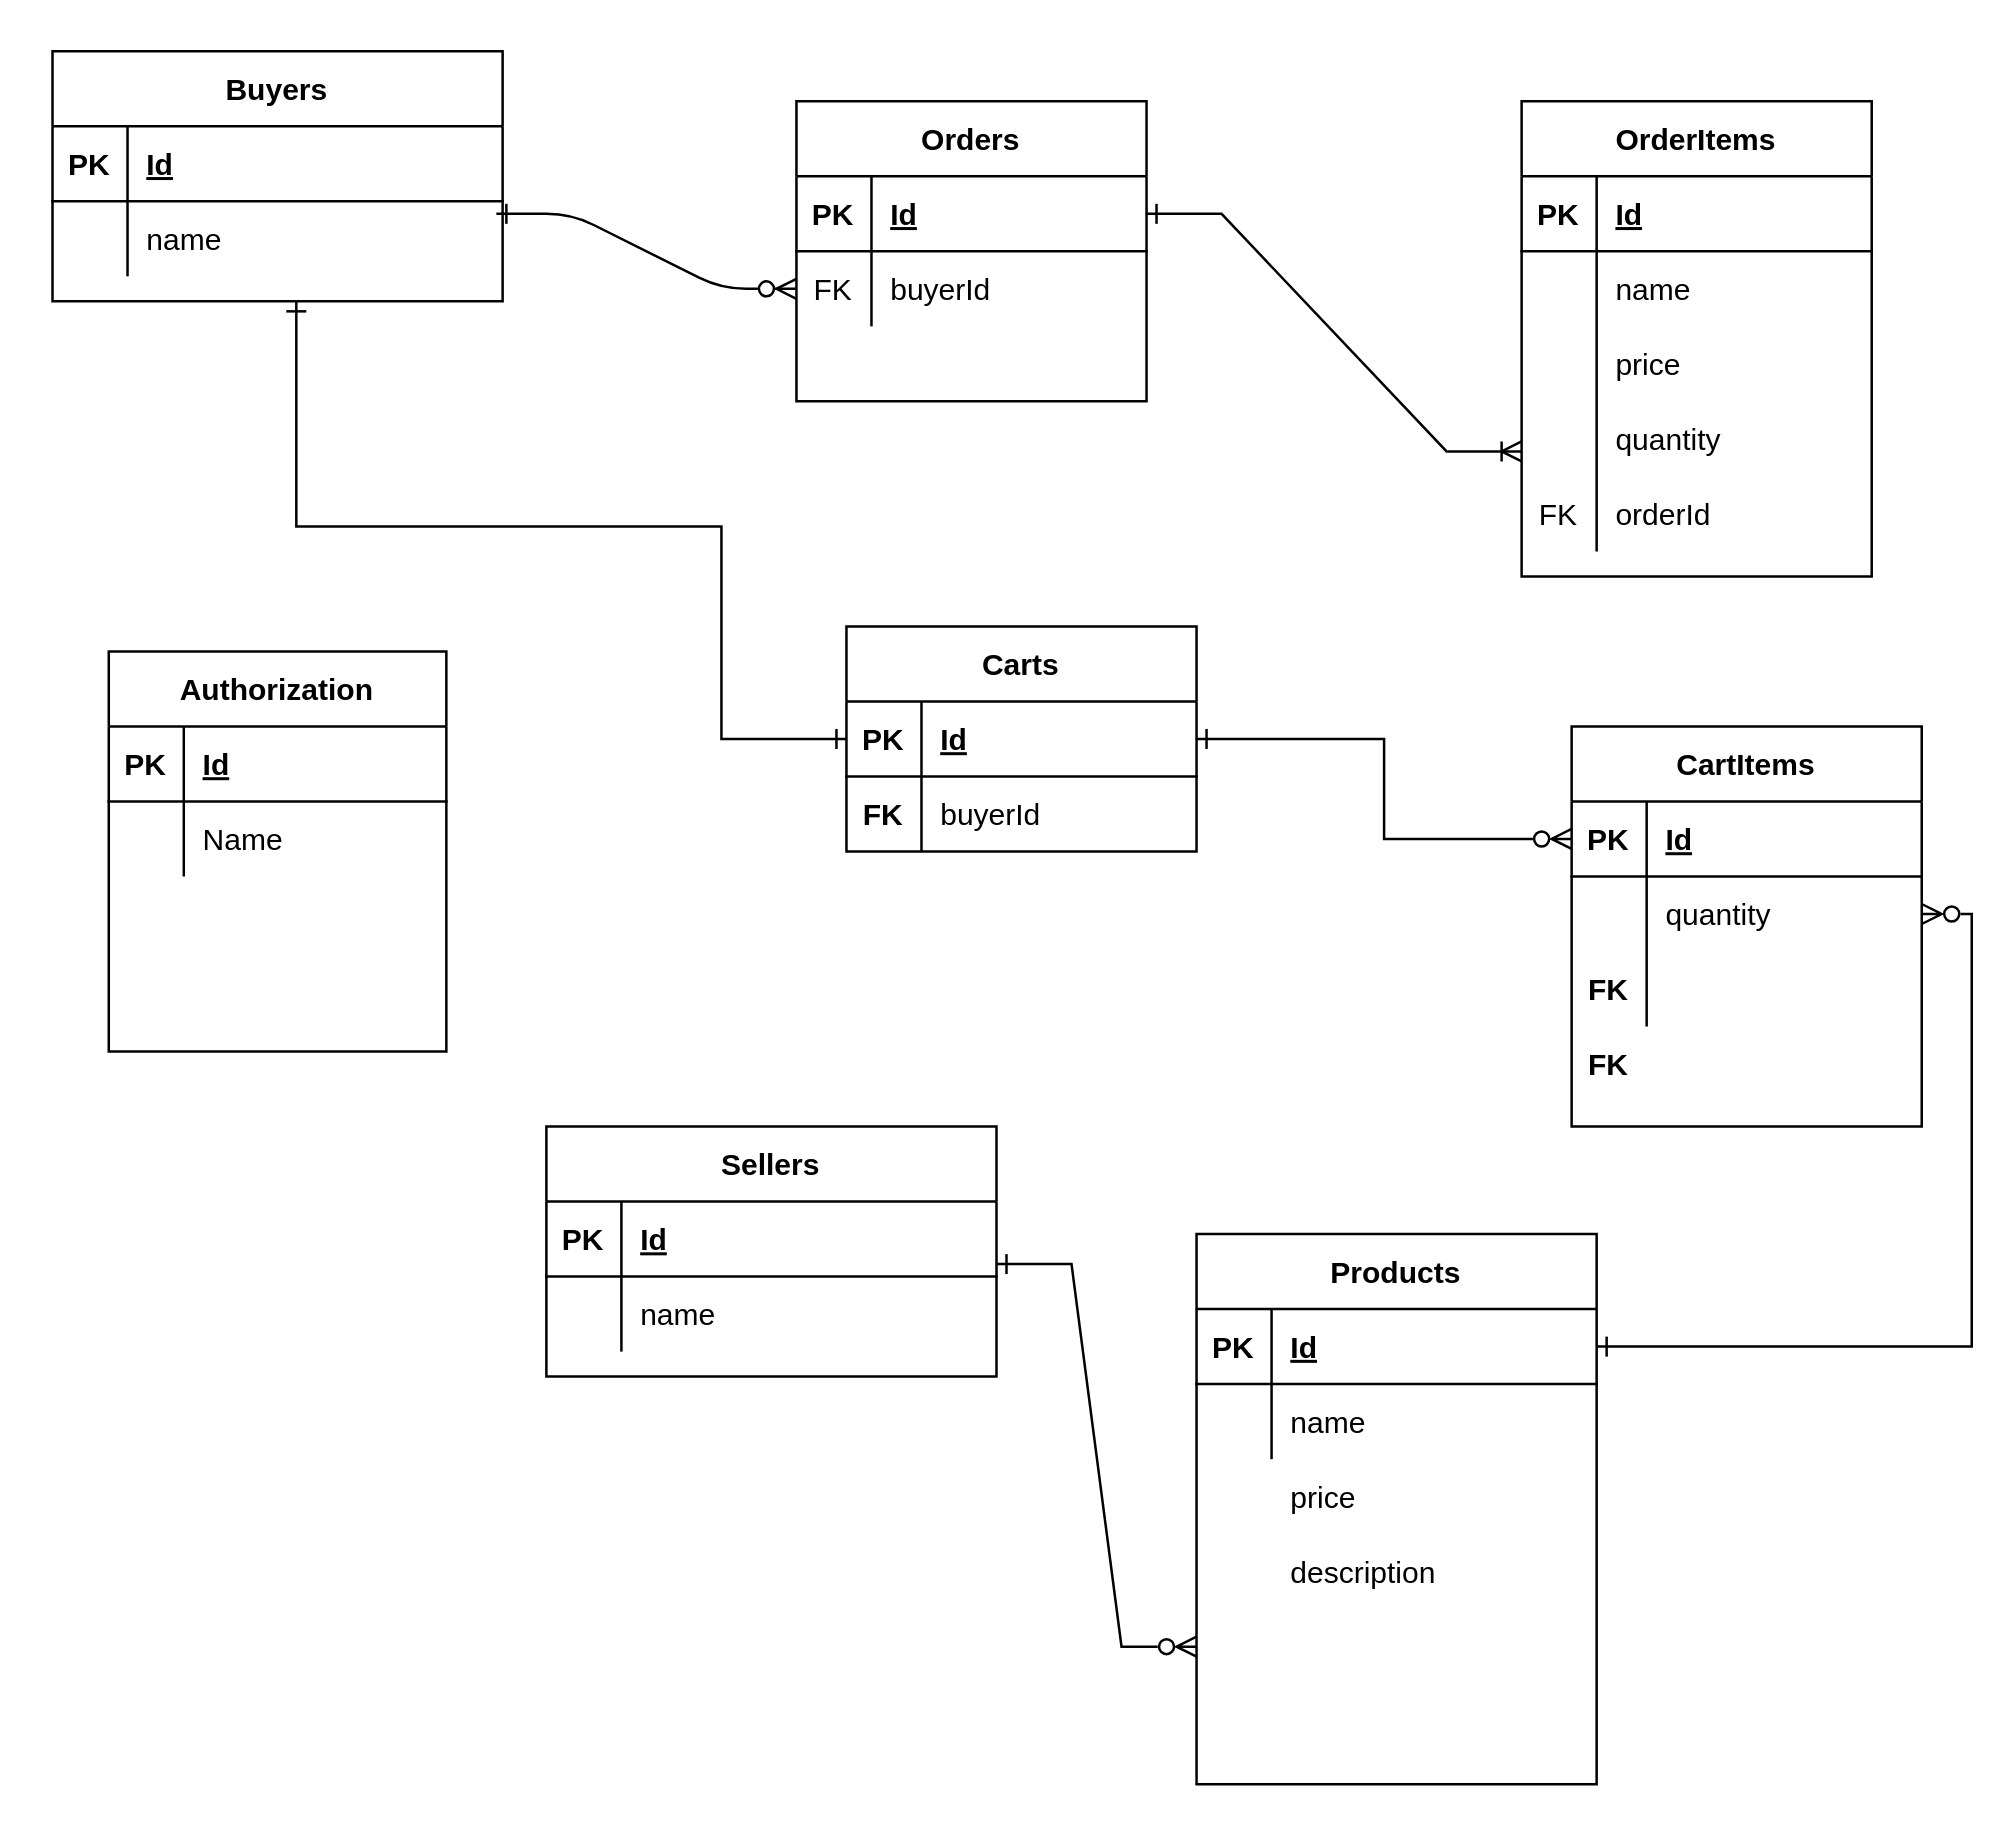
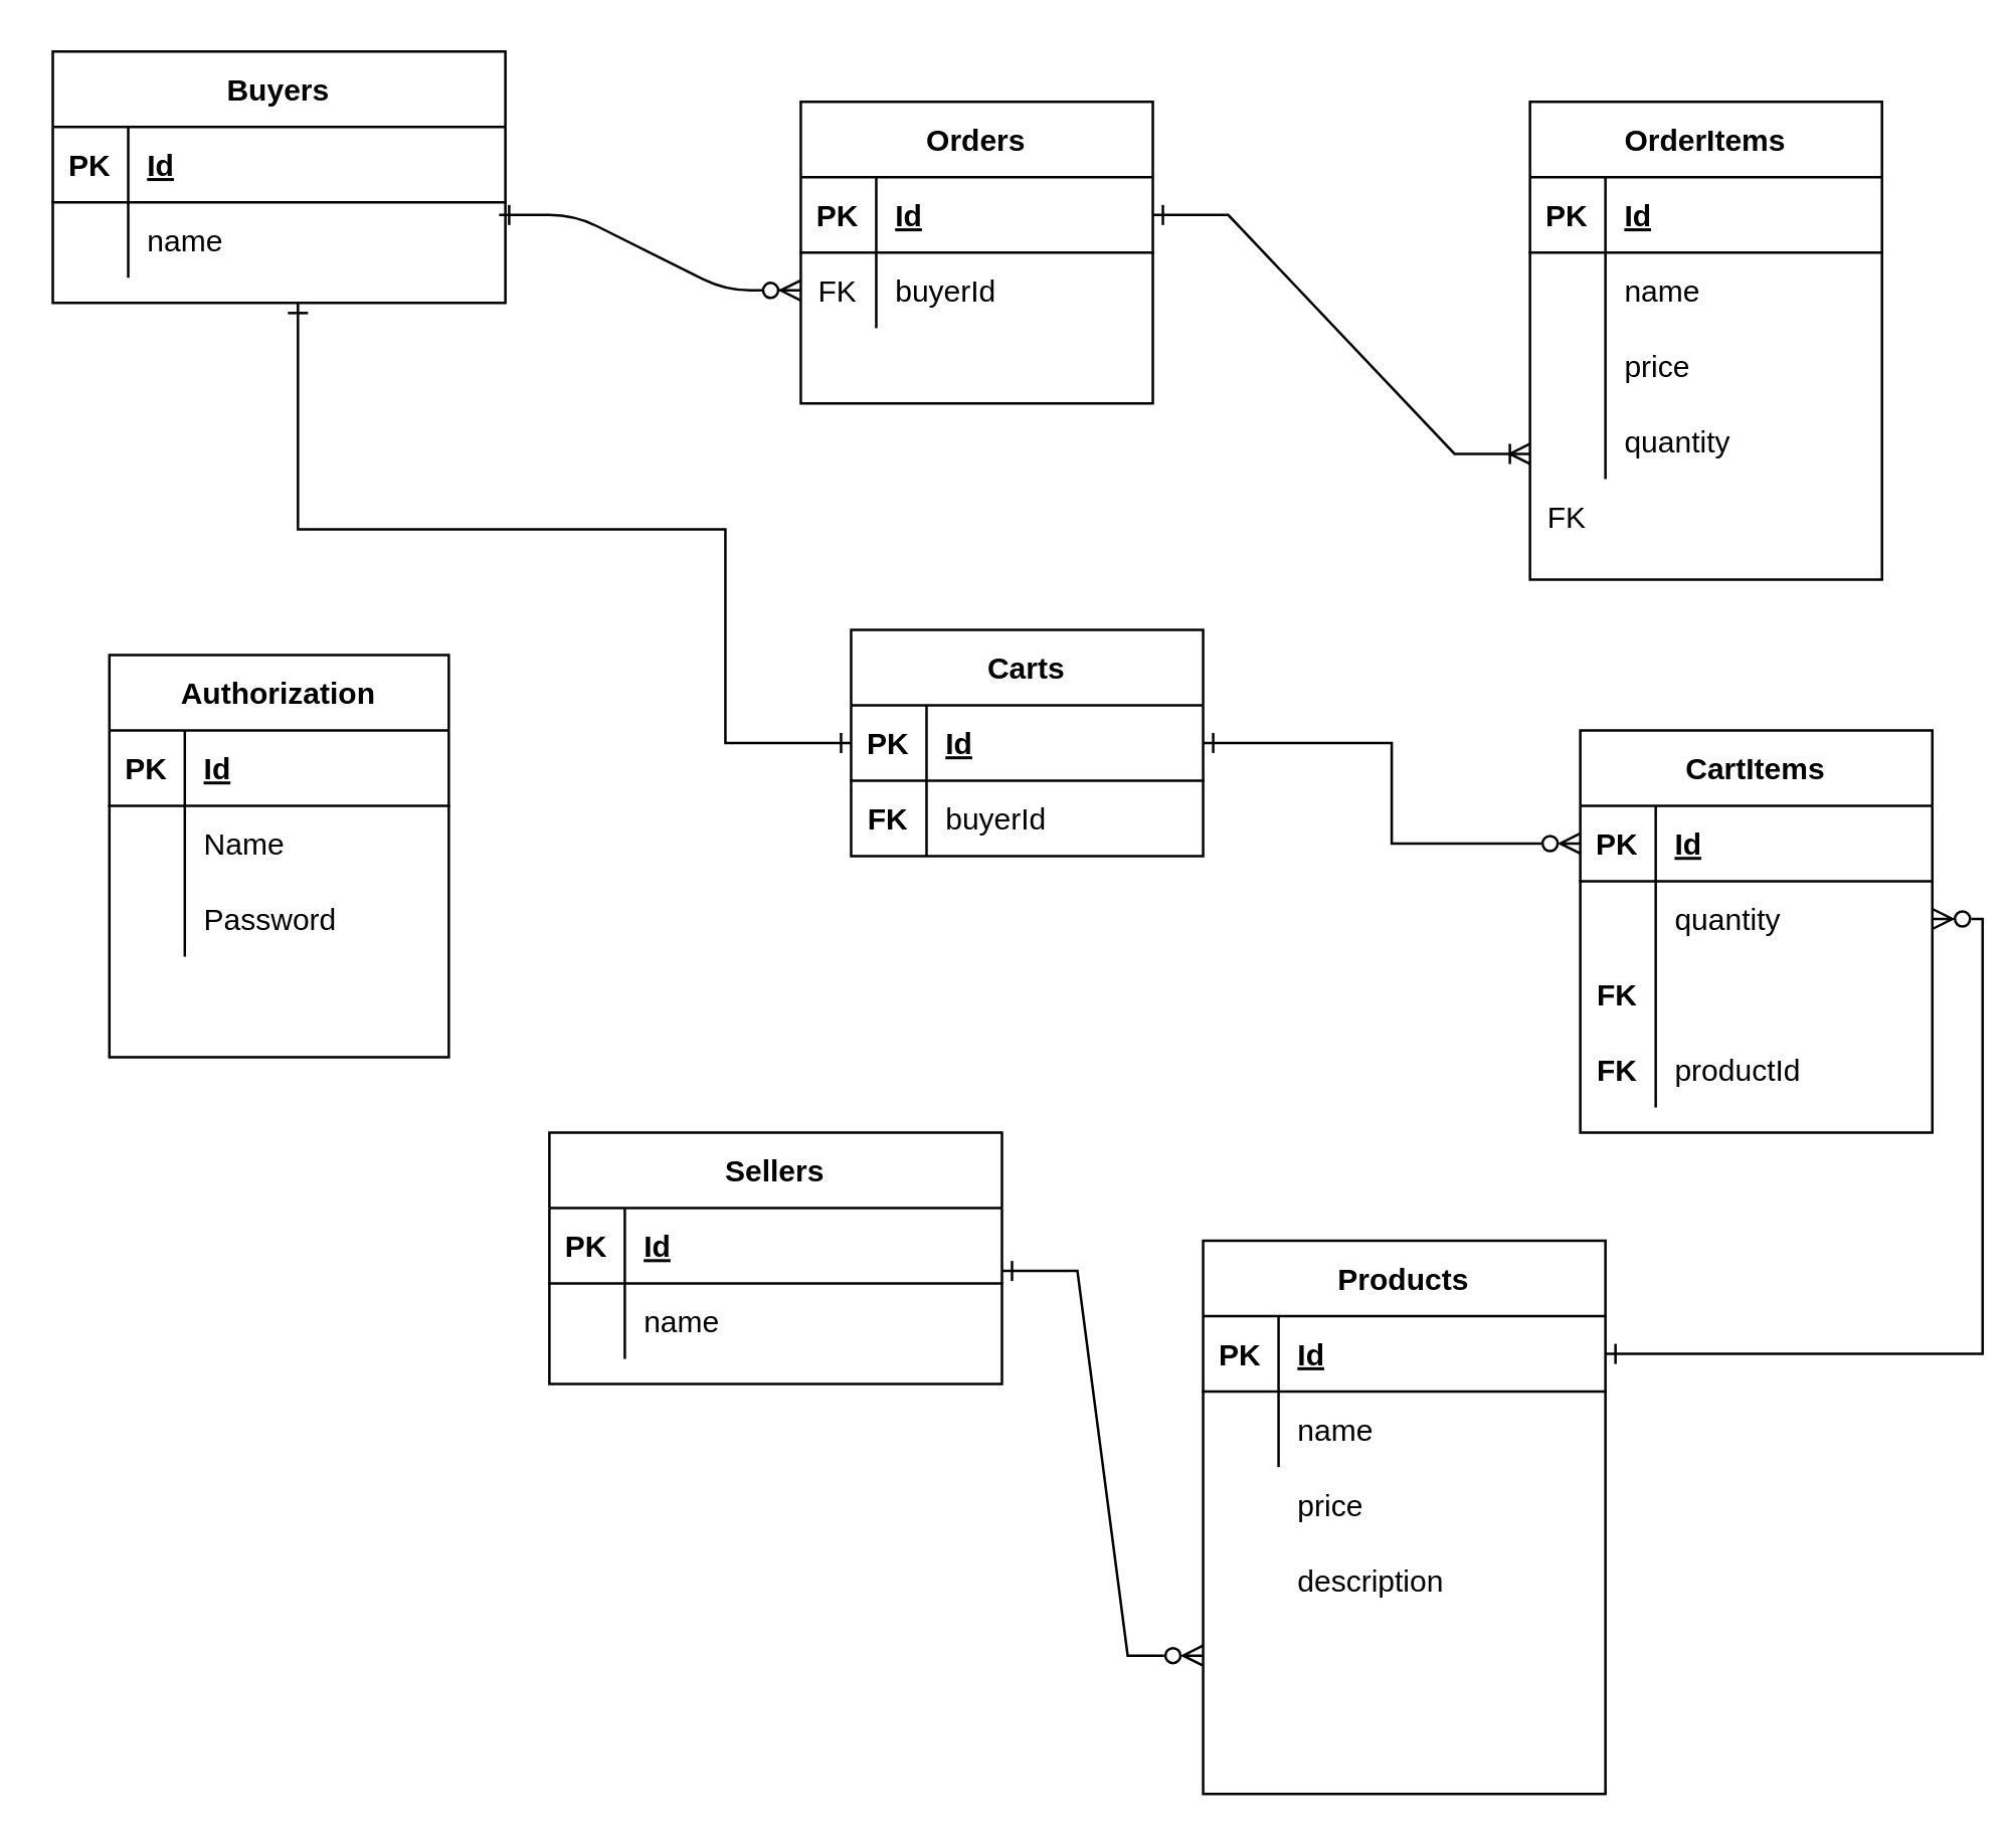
- <mxCell id="27" value="orderId" style="shape=partialRectangle;overflow=hidden;connectable=0;fillColor=none;top=0;left=0;bottom=0;right=0;align=left;spacingLeft=6;strokeColor=default;fontColor=default;" vertex="1" parent="25"><mxGeometry x="30" width="110" height="30" as="geometry"><mxRectangle width="110" height="30" as="alternateBounds" /></mxGeometry></mxCell>
+ <mxCell id="74" value="Password" style="shape=partialRectangle;connectable=0;fillColor=none;top=0;left=0;bottom=0;right=0;align=left;spacingLeft=6;overflow=hidden;fontColor=default;strokeColor=default;" vertex="1" parent="72"><mxGeometry x="30" width="105" height="30" as="geometry"><mxRectangle width="105" height="30" as="alternateBounds" /></mxGeometry></mxCell>
+ <mxCell id="62" value="productId" style="shape=partialRectangle;overflow=hidden;connectable=0;fillColor=none;top=0;left=0;bottom=0;right=0;align=left;spacingLeft=6;fontStyle=0;strokeColor=default;fontColor=default;" vertex="1" parent="60"><mxGeometry x="30" width="110" height="30" as="geometry"><mxRectangle width="110" height="30" as="alternateBounds" /></mxGeometry></mxCell>
